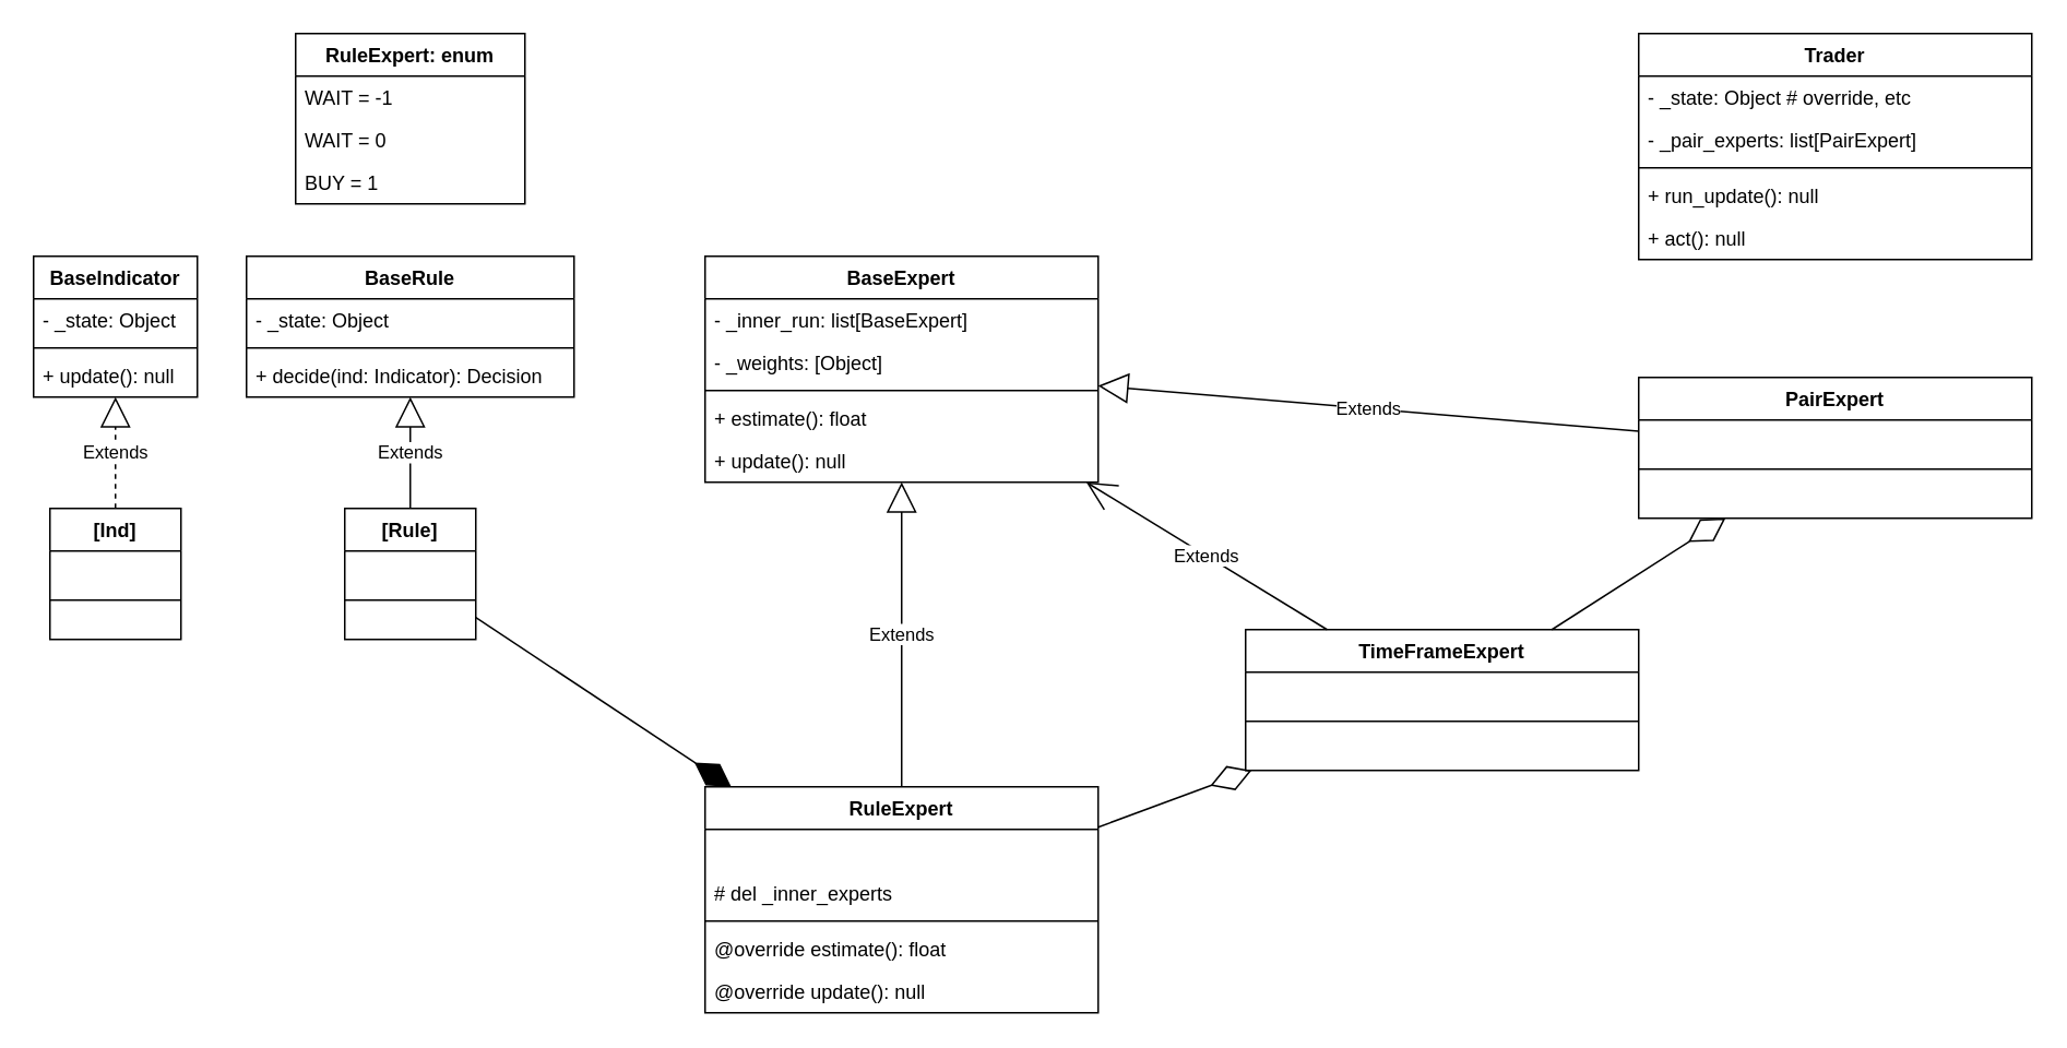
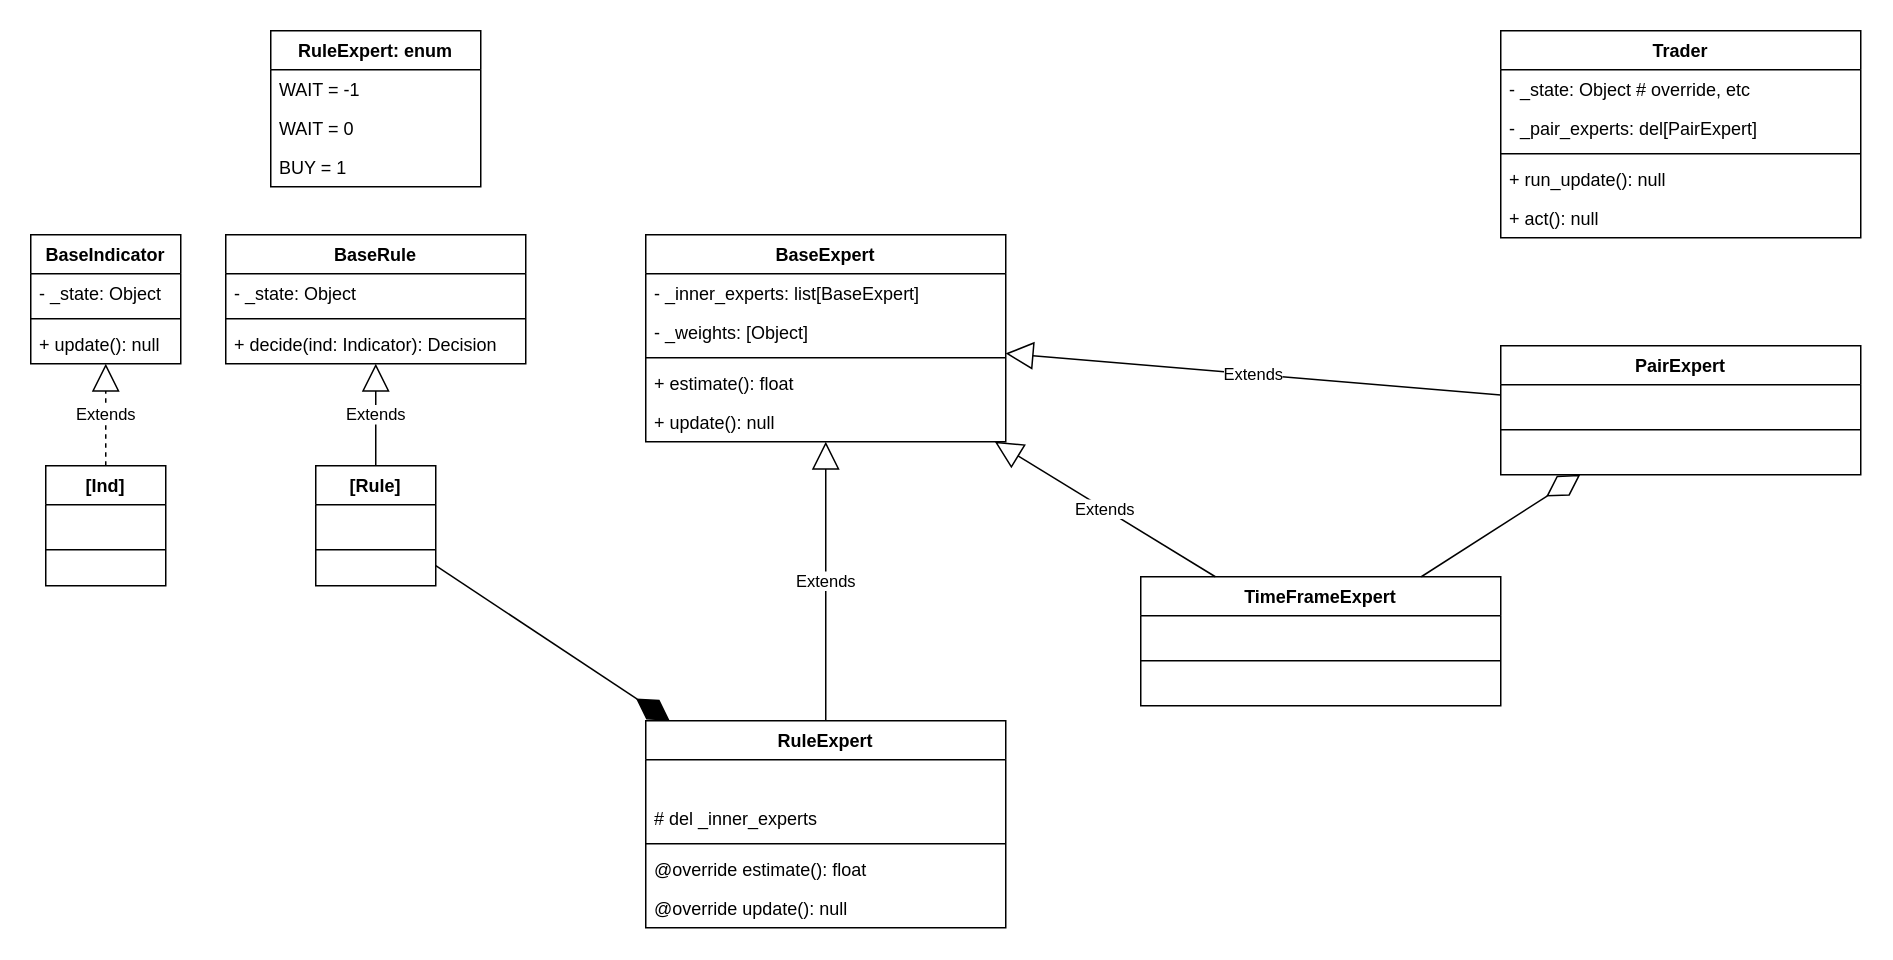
- <mxCell id="4" value="- _pair_experts: list[PairExpert]" style="text;strokeColor=none;fillColor=none;align=left;verticalAlign=top;spacingLeft=4;spacingRight=4;overflow=hidden;rotatable=0;points=[[0,0.5],[1,0.5]];portConstraint=eastwest;" parent="2" vertex="1"><mxGeometry y="52" width="240" height="26" as="geometry" /></mxCell>
+ <mxCell id="4" value="- _pair_experts: del[PairExpert]" style="text;strokeColor=none;fillColor=none;align=left;verticalAlign=top;spacingLeft=4;spacingRight=4;overflow=hidden;rotatable=0;points=[[0,0.5],[1,0.5]];portConstraint=eastwest;" parent="2" vertex="1"><mxGeometry y="52" width="240" height="26" as="geometry" /></mxCell>
- <mxCell id="23" value="- _inner_run: list[BaseExpert]" style="text;strokeColor=none;fillColor=none;align=left;verticalAlign=top;spacingLeft=4;spacingRight=4;overflow=hidden;rotatable=0;points=[[0,0.5],[1,0.5]];portConstraint=eastwest;" parent="22" vertex="1"><mxGeometry y="26" width="240" height="26" as="geometry" /></mxCell>
+ <mxCell id="23" value="- _inner_experts: list[BaseExpert]" style="text;strokeColor=none;fillColor=none;align=left;verticalAlign=top;spacingLeft=4;spacingRight=4;overflow=hidden;rotatable=0;points=[[0,0.5],[1,0.5]];portConstraint=eastwest;" parent="22" vertex="1"><mxGeometry y="26" width="240" height="26" as="geometry" /></mxCell>
- <mxCell id="29" value="Extends" style="endArrow=open;endSize=16;endFill=0;html=1;" parent="1" source="12" target="22" edge="1"><mxGeometry width="160" relative="1" as="geometry"><mxPoint x="400" y="390" as="sourcePoint" /><mxPoint x="896.96" y="-51.01" as="targetPoint" /></mxGeometry></mxCell>
+ <mxCell id="29" value="Extends" style="endArrow=block;endSize=16;endFill=0;html=1;" parent="1" source="12" target="22" edge="1"><mxGeometry width="160" relative="1" as="geometry"><mxPoint x="400" y="390" as="sourcePoint" /><mxPoint x="896.96" y="-51.01" as="targetPoint" /></mxGeometry></mxCell>
- <mxCell id="50" value="" style="endArrow=diamondThin;endFill=0;endSize=24;html=1;" edge="1" parent="1" source="16" target="12"><mxGeometry width="160" relative="1" as="geometry"><mxPoint x="310" y="590" as="sourcePoint" /><mxPoint x="470" y="590" as="targetPoint" /></mxGeometry></mxCell>
